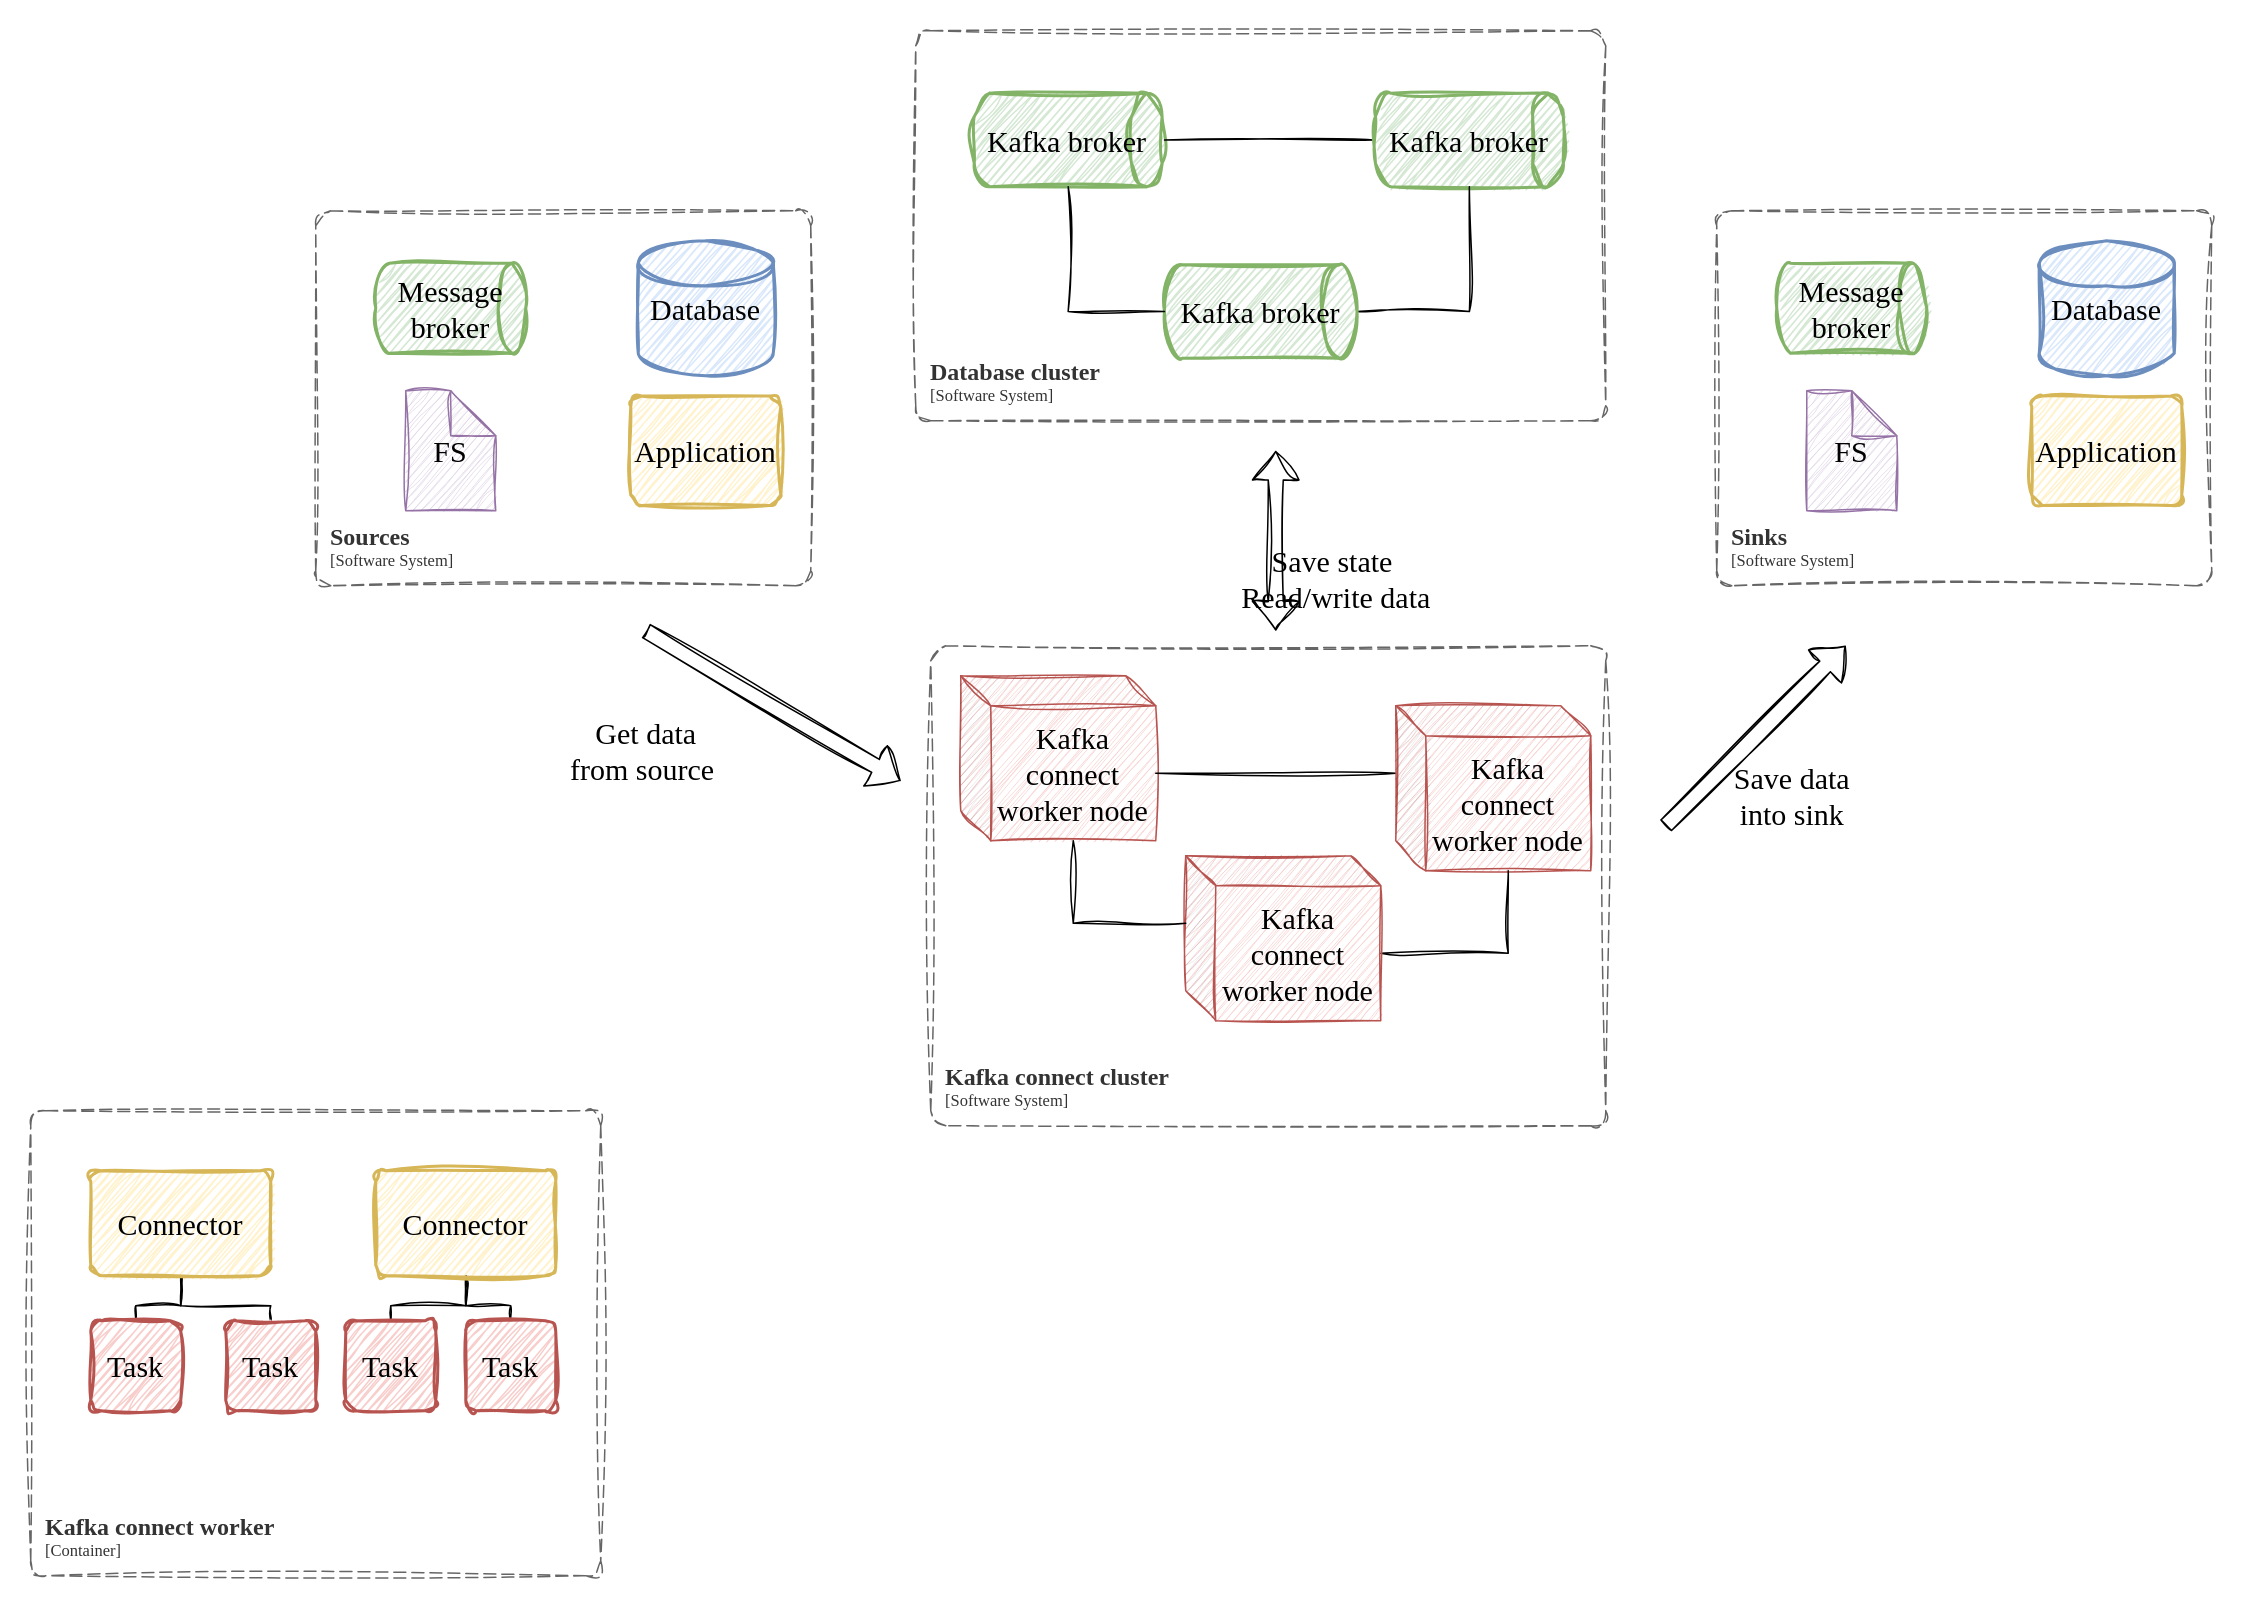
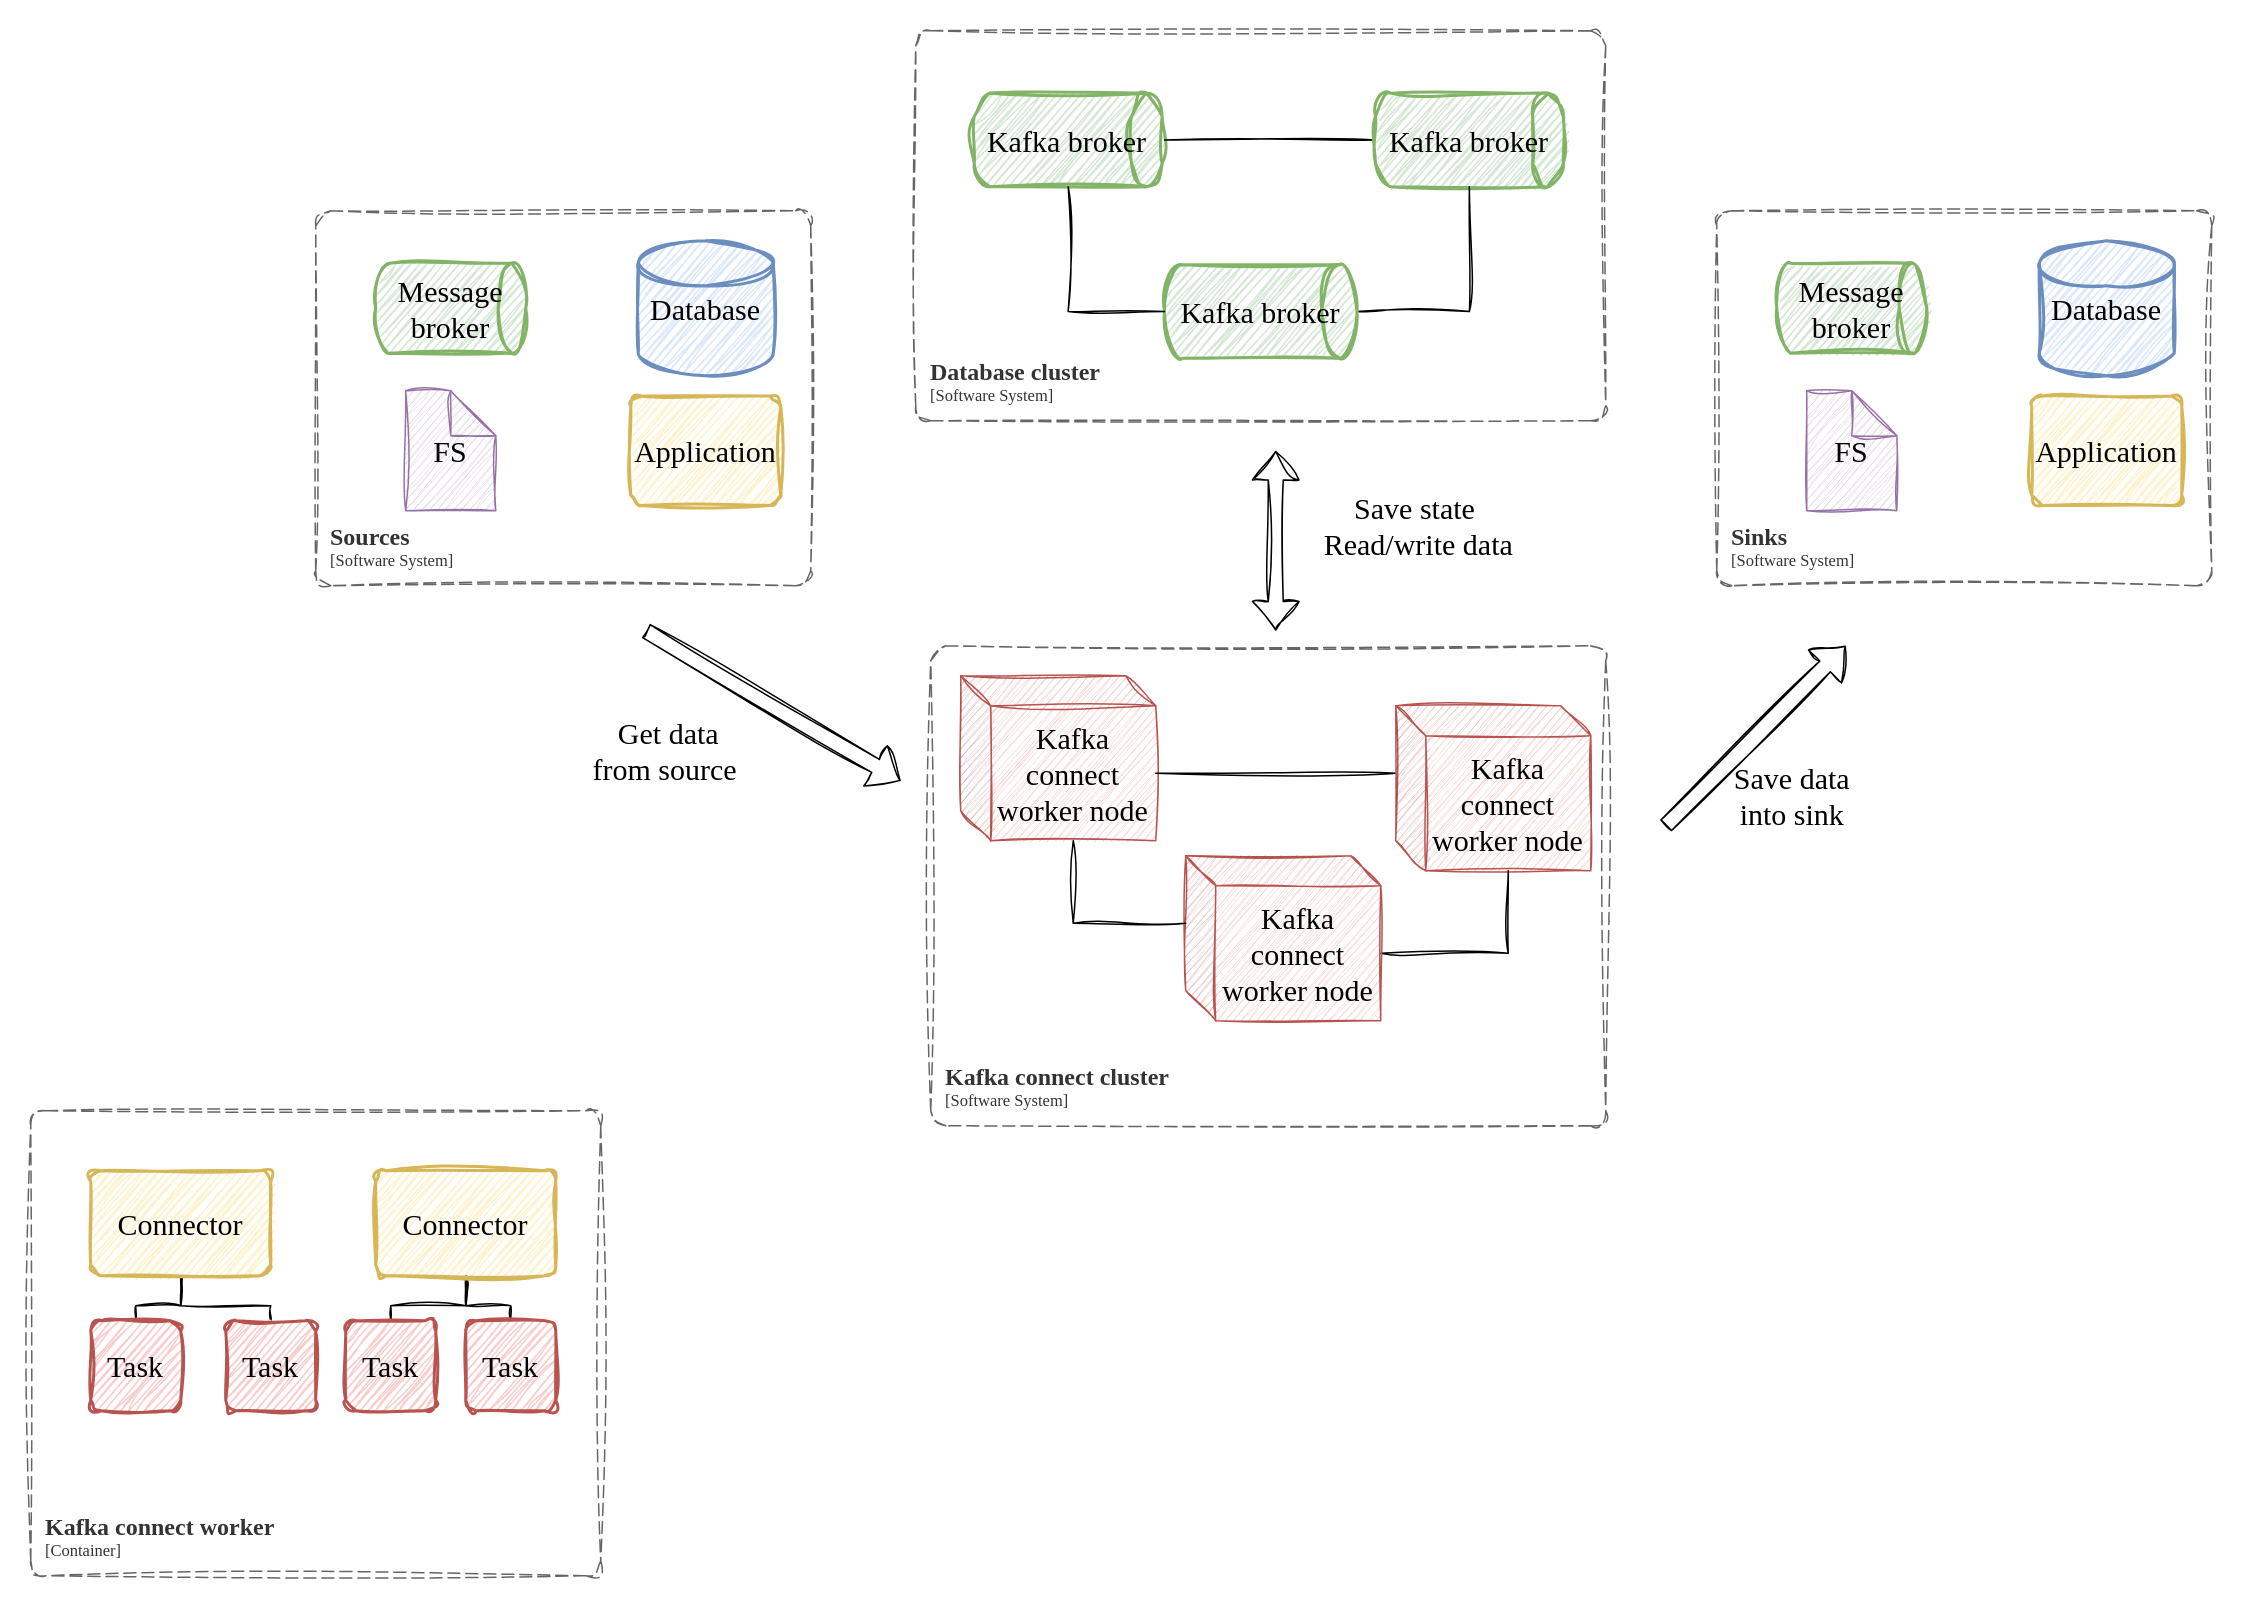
- <mxCell id="33" value="Save state&amp;nbsp;&lt;br&gt;Read/write data" style="text;html=1;align=center;verticalAlign=middle;resizable=0;points=[];autosize=1;strokeColor=none;fillColor=none;fontSize=20;fontFamily=Architects Daughter;" vertex="1" parent="1"><mxGeometry x="805" y="355" width="170" height="60" as="geometry" /></mxCell>
+ <mxCell id="33" value="Save state&amp;nbsp;&lt;br&gt;Read/write data" style="text;html=1;align=center;verticalAlign=middle;resizable=0;points=[];autosize=1;strokeColor=none;fillColor=none;fontSize=20;fontFamily=Architects Daughter;" vertex="1" parent="1"><mxGeometry x="860" y="320" width="170" height="60" as="geometry" /></mxCell>
- <mxCell id="34" value="Get data &lt;br&gt;from source&amp;nbsp;" style="text;html=1;align=center;verticalAlign=middle;resizable=0;points=[];autosize=1;strokeColor=none;fillColor=none;fontSize=20;fontFamily=Architects Daughter;" vertex="1" parent="1"><mxGeometry x="350" y="470" width="160" height="60" as="geometry" /></mxCell>
+ <mxCell id="34" value="Get data &lt;br&gt;from source&amp;nbsp;" style="text;html=1;align=center;verticalAlign=middle;resizable=0;points=[];autosize=1;strokeColor=none;fillColor=none;fontSize=20;fontFamily=Architects Daughter;" vertex="1" parent="1"><mxGeometry x="365" y="470" width="160" height="60" as="geometry" /></mxCell>
